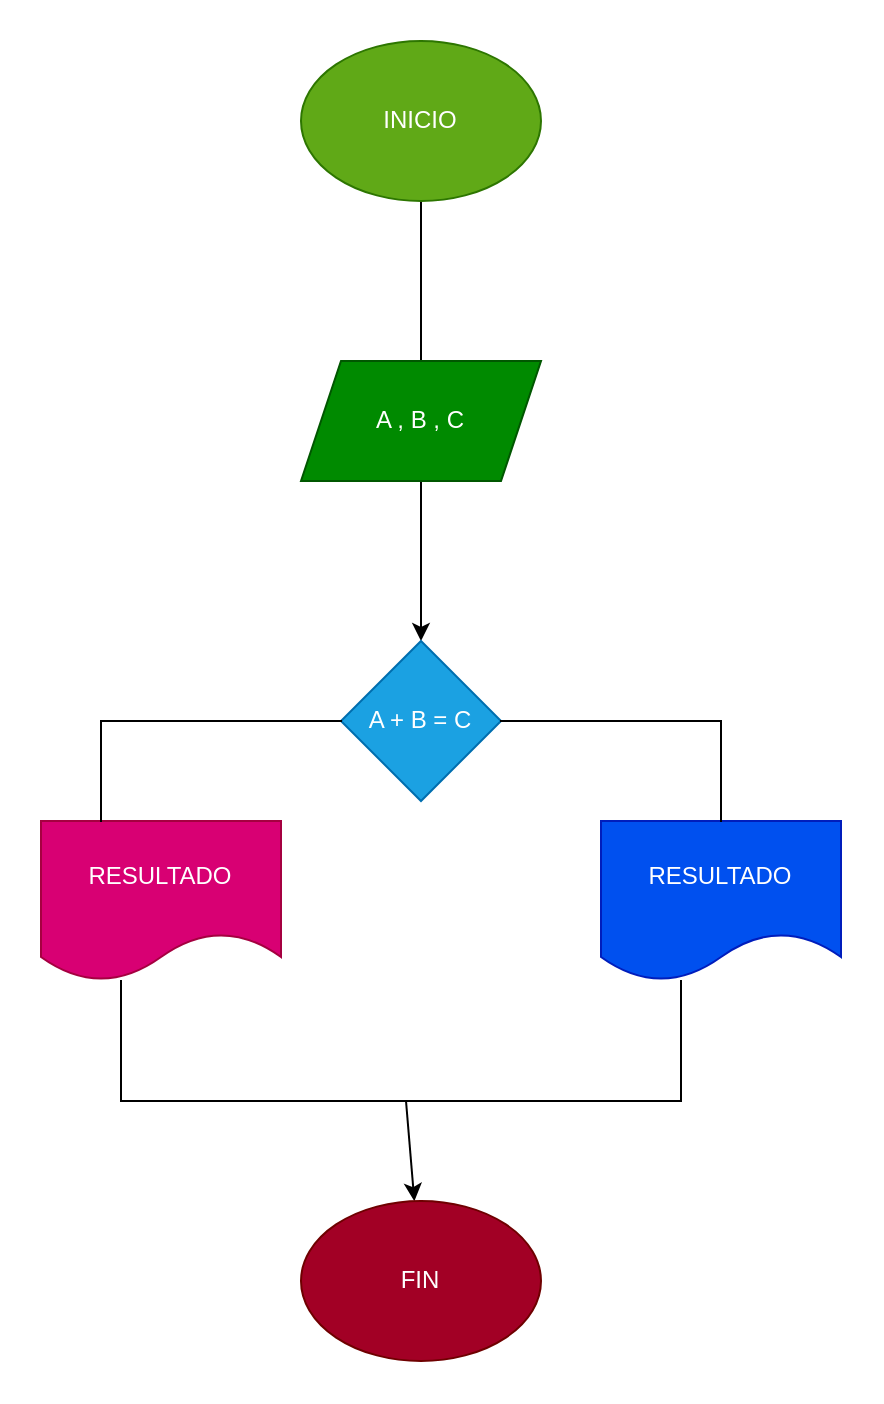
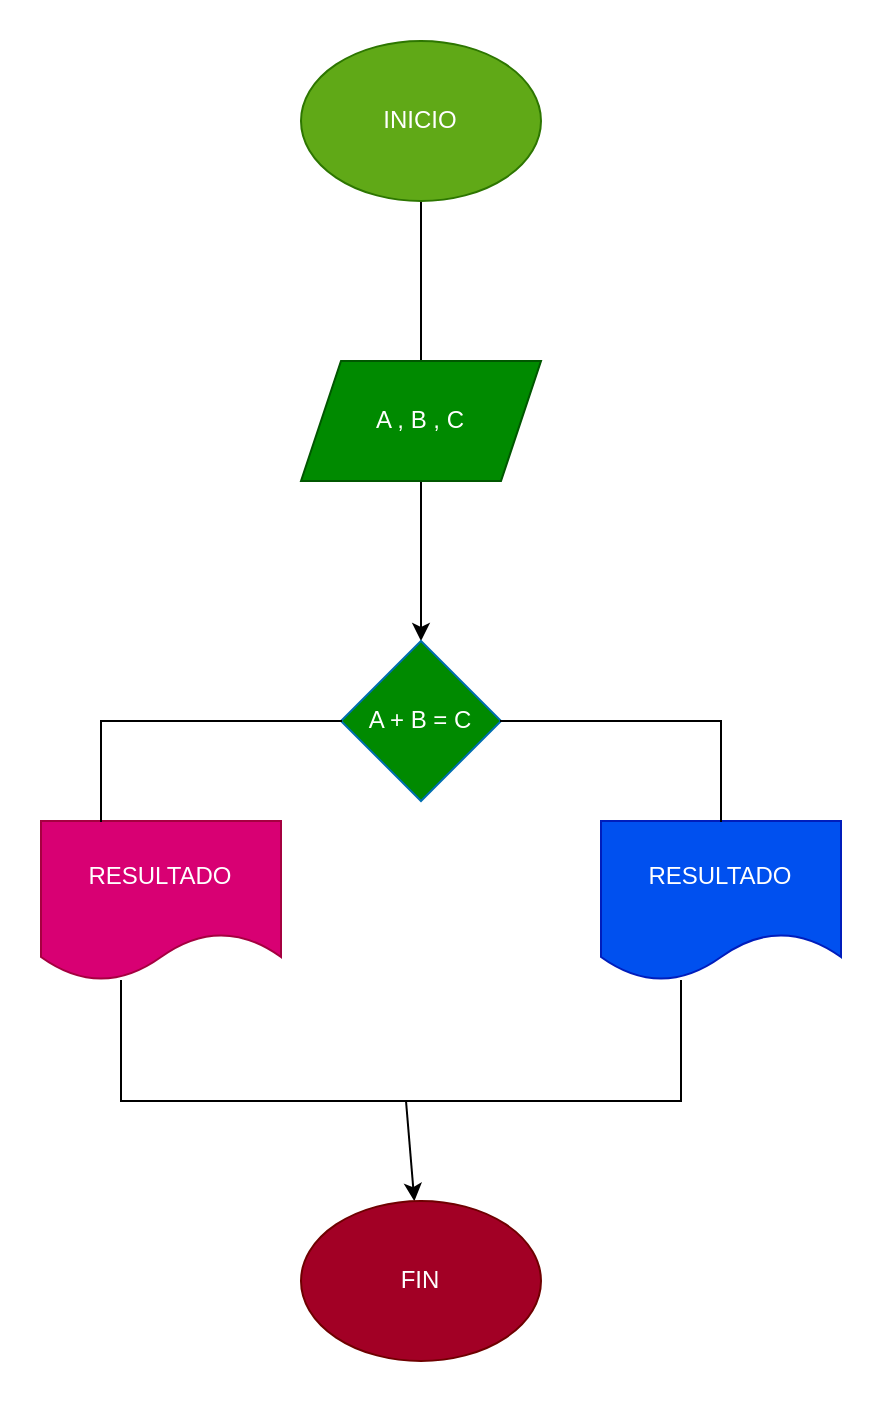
- <mxCell id="6" value="A + B = C" style="rhombus;whiteSpace=wrap;html=1;fillColor=#1ba1e2;fontColor=#ffffff;strokeColor=#006EAF;" vertex="1" parent="1"><mxGeometry x="170" y="320" width="80" height="80" as="geometry" /></mxCell>
+ <mxCell id="6" value="A + B = C" style="rhombus;whiteSpace=wrap;html=1;fillColor=#008a00;fontColor=#ffffff;strokeColor=#006EAF;" vertex="1" parent="1"><mxGeometry x="170" y="320" width="80" height="80" as="geometry" /></mxCell>
